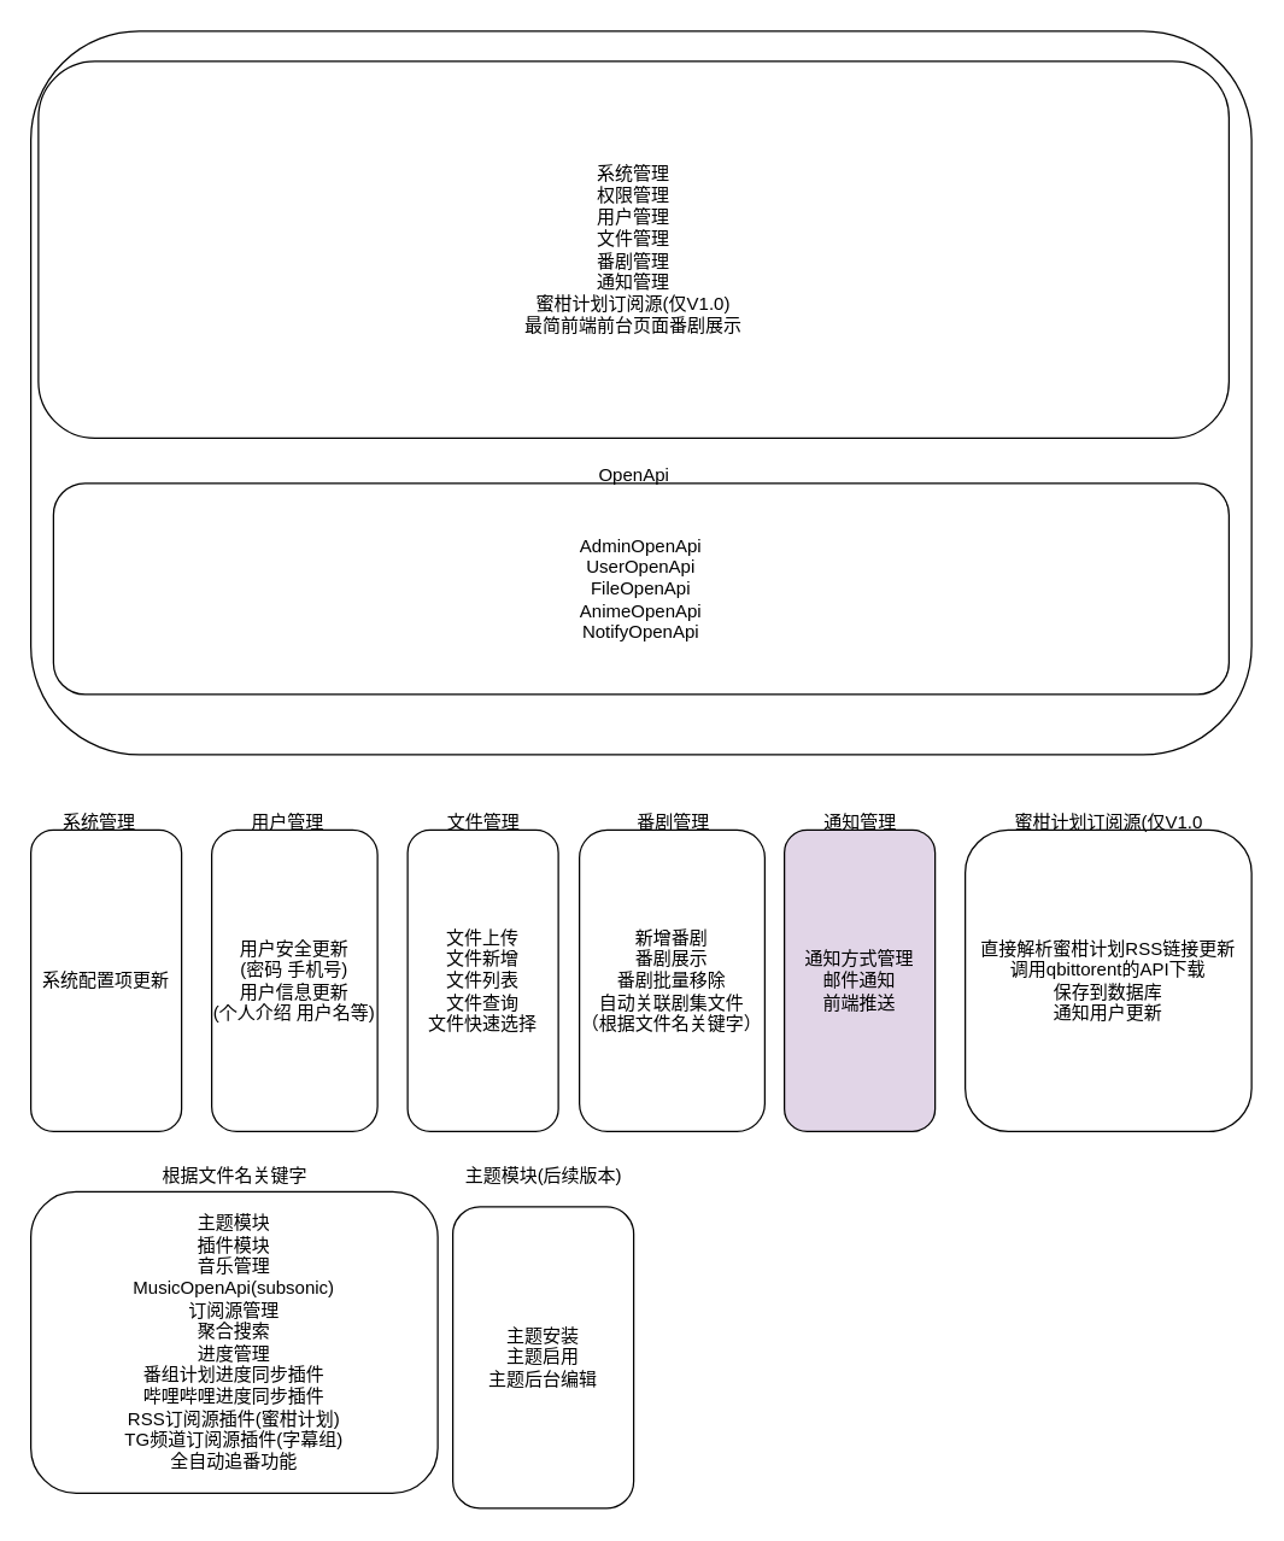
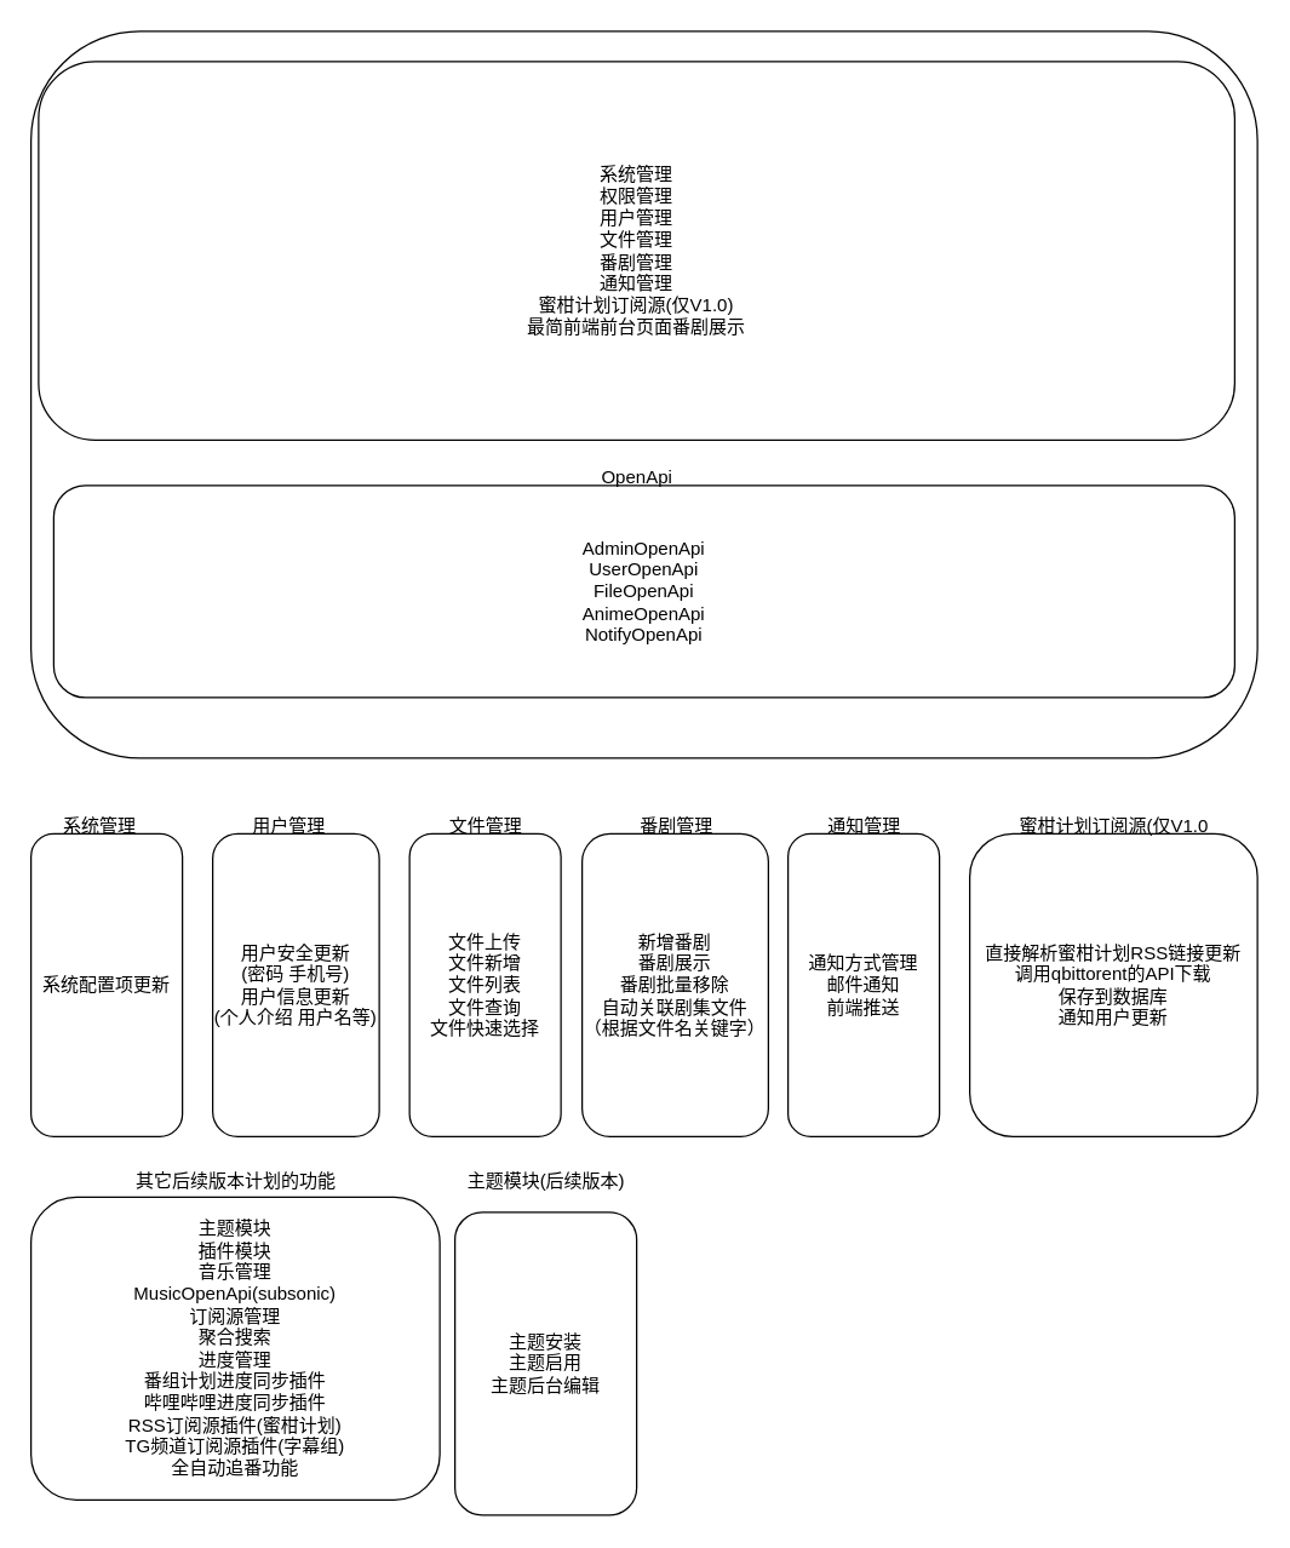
- <mxCell id="18" value="通知方式管理&lt;br&gt;邮件通知&lt;br&gt;前端推送" style="rounded=1;whiteSpace=wrap;html=1;fillColor=#e1d5e7;" parent="1" vertex="1"><mxGeometry x="520" y="550" width="100" height="200" as="geometry" /></mxCell>
+ <mxCell id="18" value="通知方式管理&lt;br&gt;邮件通知&lt;br&gt;前端推送" style="rounded=1;whiteSpace=wrap;html=1;" parent="1" vertex="1"><mxGeometry x="520" y="550" width="100" height="200" as="geometry" /></mxCell>
- <mxCell id="9" value="根据文件名关键字" style="text;html=1;align=center;verticalAlign=middle;resizable=0;points=[];autosize=1;strokeColor=none;fillColor=none;" parent="1" vertex="1"><mxGeometry x="80" y="770" width="150" height="20" as="geometry" /></mxCell>
+ <mxCell id="9" value="其它后续版本计划的功能" style="text;html=1;align=center;verticalAlign=middle;resizable=0;points=[];autosize=1;strokeColor=none;fillColor=none;" parent="1" vertex="1"><mxGeometry x="80" y="770" width="150" height="20" as="geometry" /></mxCell>
